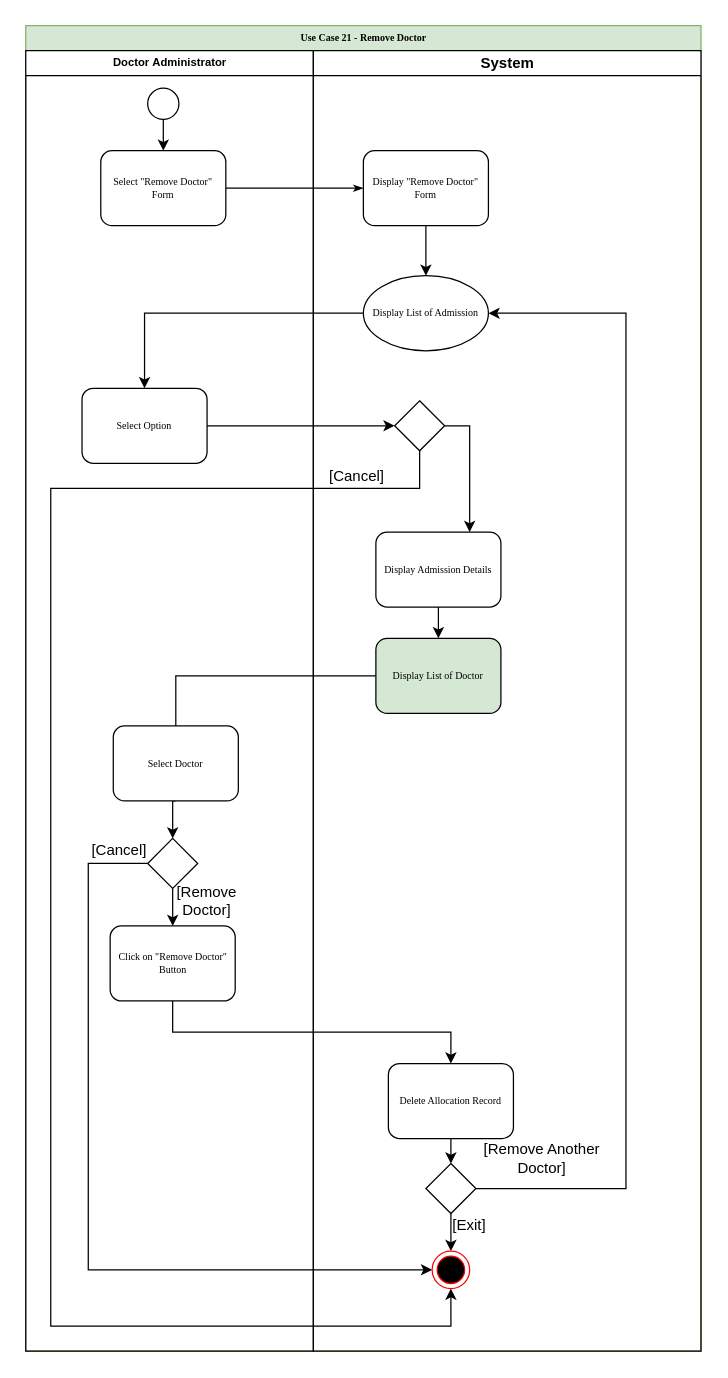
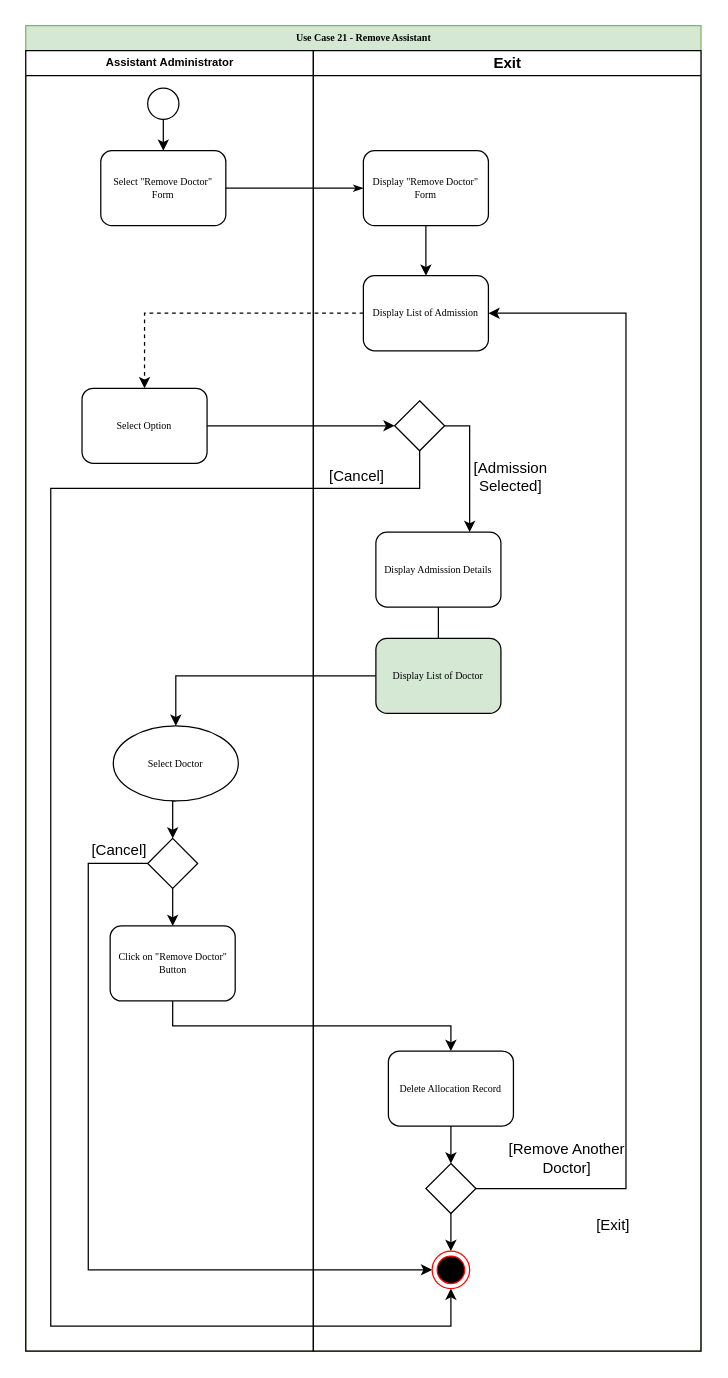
- <mxCell id="2" value="Use Case 21 - Remove Doctor" style="swimlane;html=1;childLayout=stackLayout;startSize=20;rounded=0;shadow=0;labelBackgroundColor=none;strokeWidth=1;fontFamily=Verdana;fontSize=8;align=center;fillColor=#d5e8d4;strokeColor=#82b366;" parent="1" vertex="1"><mxGeometry x="20" y="20" width="540" height="1060" as="geometry" /></mxCell>
+ <mxCell id="2" value="Use Case 21 - Remove Assistant" style="swimlane;html=1;childLayout=stackLayout;startSize=20;rounded=0;shadow=0;labelBackgroundColor=none;strokeWidth=1;fontFamily=Verdana;fontSize=8;align=center;fillColor=#d5e8d4;strokeColor=#82b366;" parent="1" vertex="1"><mxGeometry x="20" y="20" width="540" height="1060" as="geometry" /></mxCell>
- <mxCell id="3" value="&lt;span lang=&quot;EN-NZ&quot; style=&quot;font-size: 9px ; font-family: &amp;#34;arial&amp;#34; , sans-serif&quot;&gt;Doctor&amp;nbsp;&lt;/span&gt;Administrator" style="swimlane;html=1;startSize=20;fontSize=9;" parent="2" vertex="1"><mxGeometry y="20" width="230" height="1040" as="geometry" /></mxCell>
+ <mxCell id="3" value="&lt;span lang=&quot;EN-NZ&quot; style=&quot;font-size: 9px ; font-family: &amp;#34;arial&amp;#34; , sans-serif&quot;&gt;Assistant&amp;nbsp;&lt;/span&gt;Administrator" style="swimlane;html=1;startSize=20;fontSize=9;" parent="2" vertex="1"><mxGeometry y="20" width="230" height="1040" as="geometry" /></mxCell>
- <mxCell id="21" value="System" style="swimlane;html=1;startSize=20;" parent="2" vertex="1"><mxGeometry x="230" y="20" width="310" height="1040" as="geometry" /></mxCell>
+ <mxCell id="21" value="Exit" style="swimlane;html=1;startSize=20;" parent="2" vertex="1"><mxGeometry x="230" y="20" width="310" height="1040" as="geometry" /></mxCell>
- <mxCell id="16" style="edgeStyle=orthogonalEdgeStyle;rounded=0;orthogonalLoop=1;jettySize=auto;html=1;exitX=0;exitY=0.5;exitDx=0;exitDy=0;entryX=0.5;entryY=0;entryDx=0;entryDy=0;fontSize=9;" parent="2" source="29" target="8" edge="1"><mxGeometry relative="1" as="geometry" /></mxCell>
+ <mxCell id="16" style="edgeStyle=orthogonalEdgeStyle;rounded=0;orthogonalLoop=1;jettySize=auto;html=1;exitX=0;exitY=0.5;exitDx=0;exitDy=0;entryX=0.5;entryY=0;entryDx=0;entryDy=0;fontSize=9;dashed=1;" parent="2" source="29" target="8" edge="1"><mxGeometry relative="1" as="geometry" /></mxCell>
- <mxCell id="29" value="Display List of Admission" style="ellipse;whiteSpace=wrap;html=1;shadow=0;labelBackgroundColor=none;strokeWidth=1;fontFamily=Verdana;fontSize=8;align=center;" parent="21" vertex="1"><mxGeometry x="40" y="180" width="100" height="60" as="geometry" /></mxCell>
+ <mxCell id="29" value="Display List of Admission" style="rounded=1;whiteSpace=wrap;html=1;shadow=0;labelBackgroundColor=none;strokeWidth=1;fontFamily=Verdana;fontSize=8;align=center;" parent="21" vertex="1"><mxGeometry x="40" y="180" width="100" height="60" as="geometry" /></mxCell>
+ <mxCell id="36" value="[Admission Selected]" style="text;html=1;strokeColor=none;fillColor=none;align=center;verticalAlign=middle;whiteSpace=wrap;rounded=0;" parent="21" vertex="1"><mxGeometry x="123" y="331" width="70" height="20" as="geometry" /></mxCell>
- <mxCell id="31" style="edgeStyle=orthogonalEdgeStyle;rounded=0;orthogonalLoop=1;jettySize=auto;html=1;exitX=0.5;exitY=1;exitDx=0;exitDy=0;entryX=0.5;entryY=0;entryDx=0;entryDy=0;" edge="1" parent="21" source="32" target="27"><mxGeometry relative="1" as="geometry" /></mxCell>
+ <mxCell id="31" style="edgeStyle=orthogonalEdgeStyle;rounded=0;orthogonalLoop=1;jettySize=auto;html=1;exitX=0.5;exitY=1;exitDx=0;exitDy=0;entryX=0.5;entryY=0;entryDx=0;entryDy=0;endArrow=none;" edge="1" parent="21" source="32" target="27"><mxGeometry relative="1" as="geometry" /></mxCell>
- <mxCell id="19" style="edgeStyle=orthogonalEdgeStyle;rounded=0;orthogonalLoop=1;jettySize=auto;html=1;exitX=0;exitY=0.5;exitDx=0;exitDy=0;entryX=0.5;entryY=0;entryDx=0;entryDy=0;endArrow=none;" edge="1" parent="2" source="27" target="10"><mxGeometry relative="1" as="geometry" /></mxCell>
+ <mxCell id="19" style="edgeStyle=orthogonalEdgeStyle;rounded=0;orthogonalLoop=1;jettySize=auto;html=1;exitX=0;exitY=0.5;exitDx=0;exitDy=0;entryX=0.5;entryY=0;entryDx=0;entryDy=0;" edge="1" parent="2" source="27" target="10"><mxGeometry relative="1" as="geometry" /></mxCell>
- <mxCell id="10" value="Select Doctor" style="rounded=1;whiteSpace=wrap;html=1;shadow=0;labelBackgroundColor=none;strokeWidth=1;fontFamily=Verdana;fontSize=8;align=center;" parent="3" vertex="1"><mxGeometry x="70" y="540" width="100" height="60" as="geometry" /></mxCell>
+ <mxCell id="10" value="Select Doctor" style="ellipse;whiteSpace=wrap;html=1;shadow=0;labelBackgroundColor=none;strokeWidth=1;fontFamily=Verdana;fontSize=8;align=center;" parent="3" vertex="1"><mxGeometry x="70" y="540" width="100" height="60" as="geometry" /></mxCell>
- <mxCell id="14" value="[Remove Doctor]" style="text;html=1;strokeColor=none;fillColor=none;align=center;verticalAlign=middle;whiteSpace=wrap;rounded=0;" vertex="1" parent="3"><mxGeometry x="110" y="670" width="70" height="20" as="geometry" /></mxCell>
- <mxCell id="34" value="Delete Allocation Record" style="rounded=1;whiteSpace=wrap;html=1;shadow=0;labelBackgroundColor=none;strokeWidth=1;fontFamily=Verdana;fontSize=8;align=center;" parent="21" vertex="1"><mxGeometry x="60" y="810" width="100" height="60" as="geometry" /></mxCell>
+ <mxCell id="34" value="Delete Allocation Record" style="rounded=1;whiteSpace=wrap;html=1;shadow=0;labelBackgroundColor=none;strokeWidth=1;fontFamily=Verdana;fontSize=8;align=center;" parent="21" vertex="1"><mxGeometry x="60" y="800" width="100" height="60" as="geometry" /></mxCell>
- <mxCell id="40" value="[Remove Another Doctor]" style="text;html=1;strokeColor=none;fillColor=none;align=center;verticalAlign=middle;whiteSpace=wrap;rounded=0;" parent="21" vertex="1"><mxGeometry x="133" y="876" width="100" height="20" as="geometry" /></mxCell>
+ <mxCell id="40" value="[Remove Another Doctor]" style="text;html=1;strokeColor=none;fillColor=none;align=center;verticalAlign=middle;whiteSpace=wrap;rounded=0;" parent="21" vertex="1"><mxGeometry x="153" y="876" width="100" height="20" as="geometry" /></mxCell>
- <mxCell id="35" value="[Exit]" style="text;html=1;strokeColor=none;fillColor=none;align=center;verticalAlign=middle;whiteSpace=wrap;rounded=0;" parent="21" vertex="1"><mxGeometry x="90" y="930" width="70" height="20" as="geometry" /></mxCell>
+ <mxCell id="35" value="[Exit]" style="text;html=1;strokeColor=none;fillColor=none;align=center;verticalAlign=middle;whiteSpace=wrap;rounded=0;" parent="21" vertex="1"><mxGeometry x="205" y="930" width="70" height="20" as="geometry" /></mxCell>
